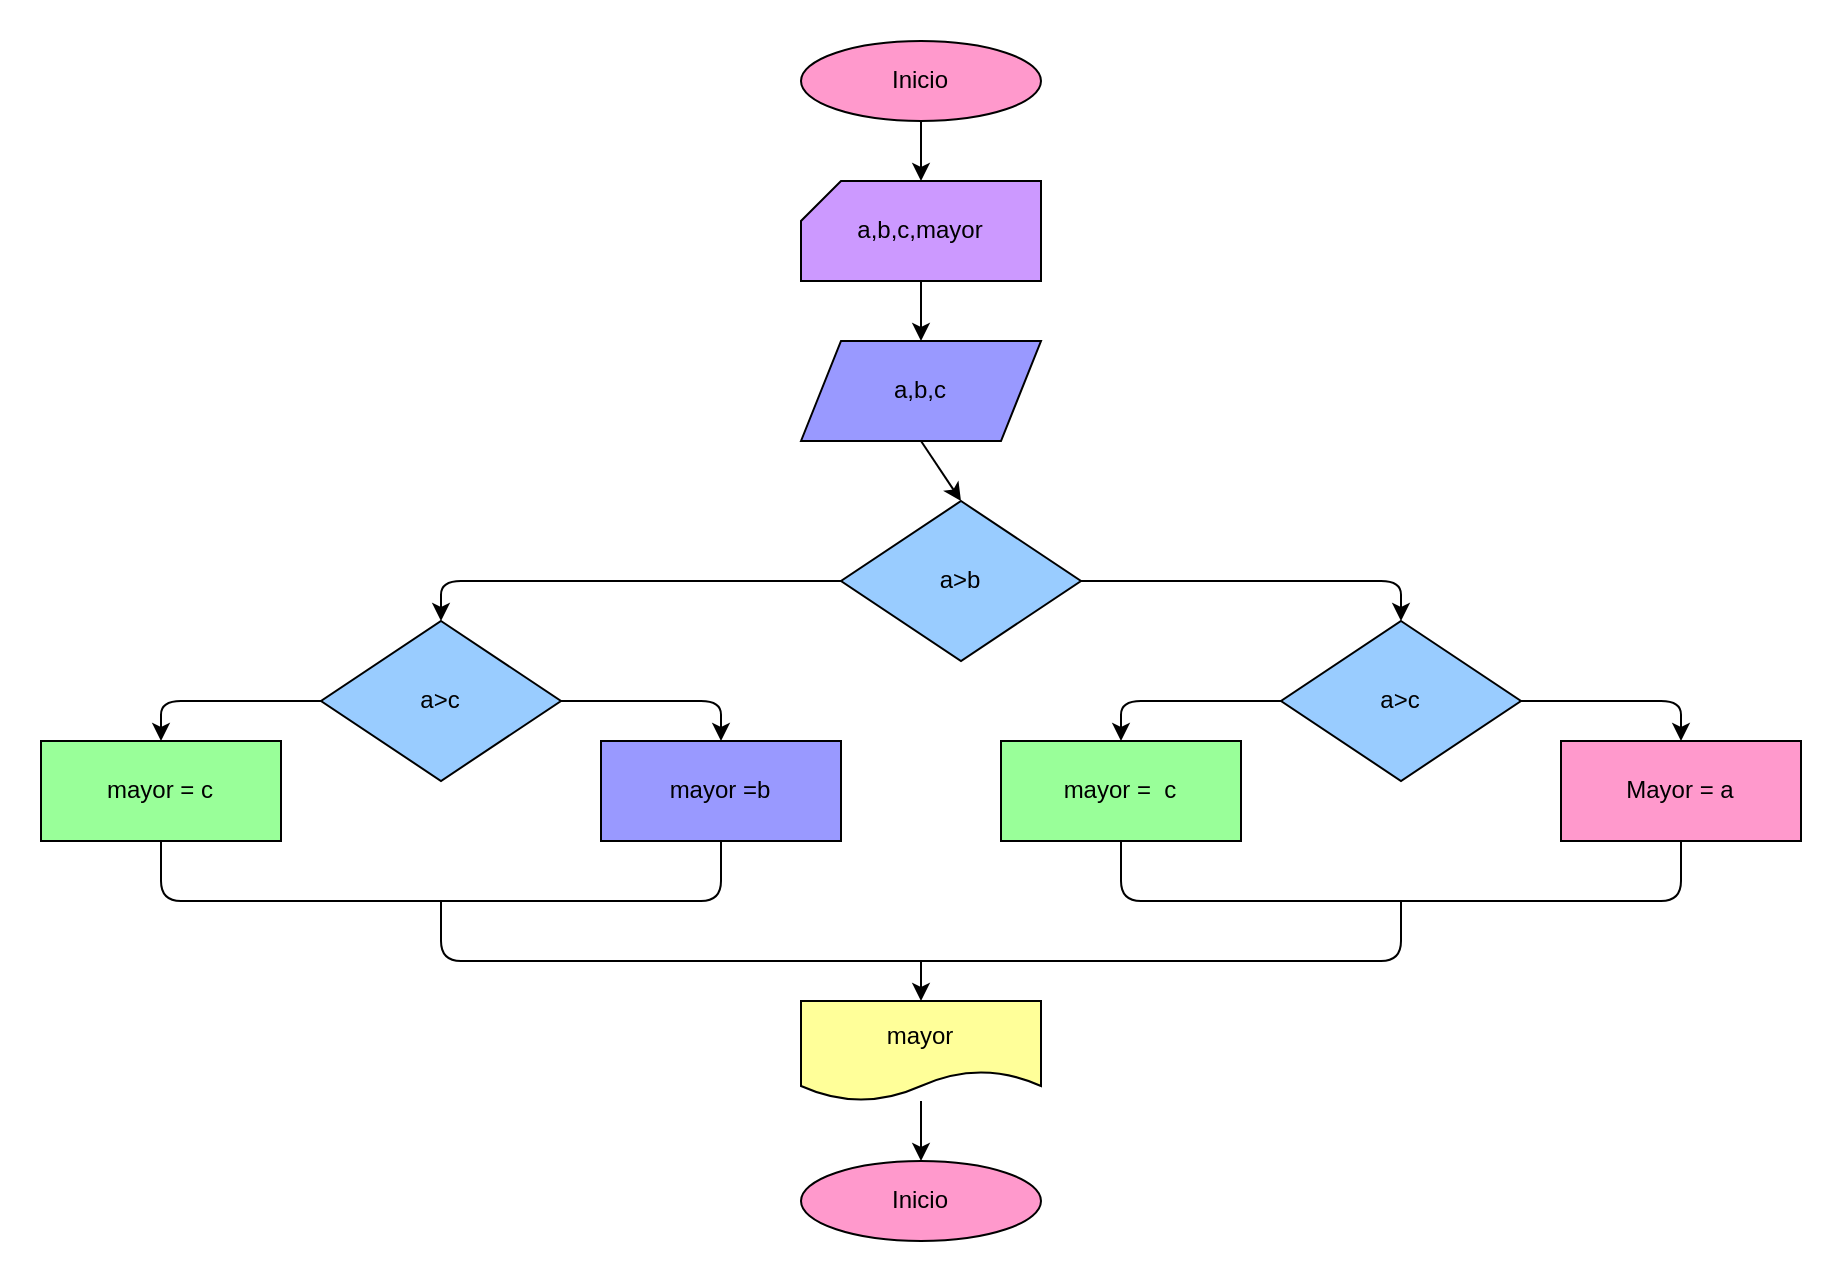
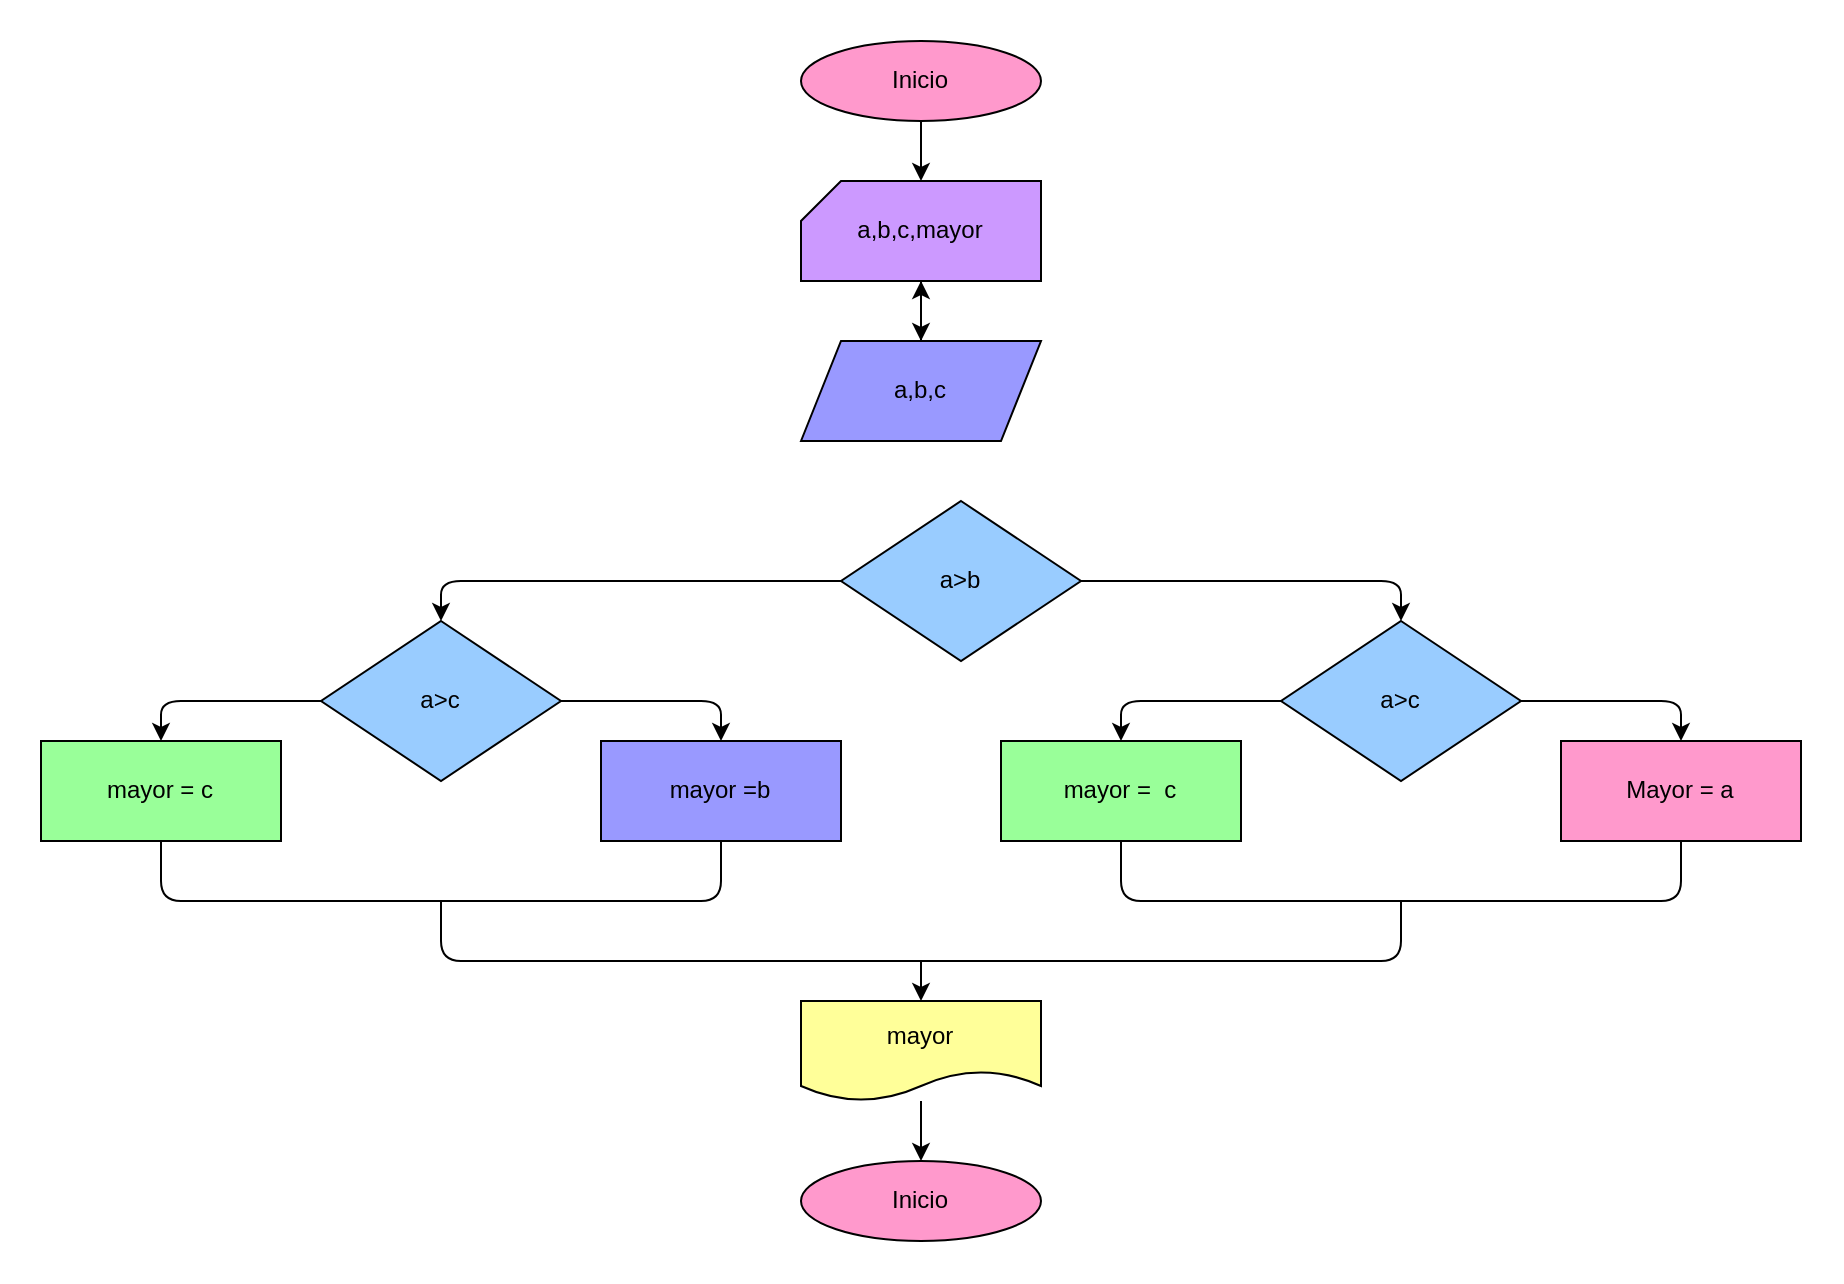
- <mxCell id="6" style="edgeStyle=none;html=1;exitX=0.5;exitY=1;exitDx=0;exitDy=0;entryX=0.5;entryY=0;entryDx=0;entryDy=0;fontColor=#000000;" edge="1" parent="1" source="7" target="10"><mxGeometry relative="1" as="geometry" /></mxCell>
+ <mxCell id="6" style="edgeStyle=none;html=1;exitX=0.5;exitY=1;exitDx=0;exitDy=0;fontColor=#000000;" edge="1" parent="1" source="7" target="5"><mxGeometry relative="1" as="geometry" /></mxCell>
